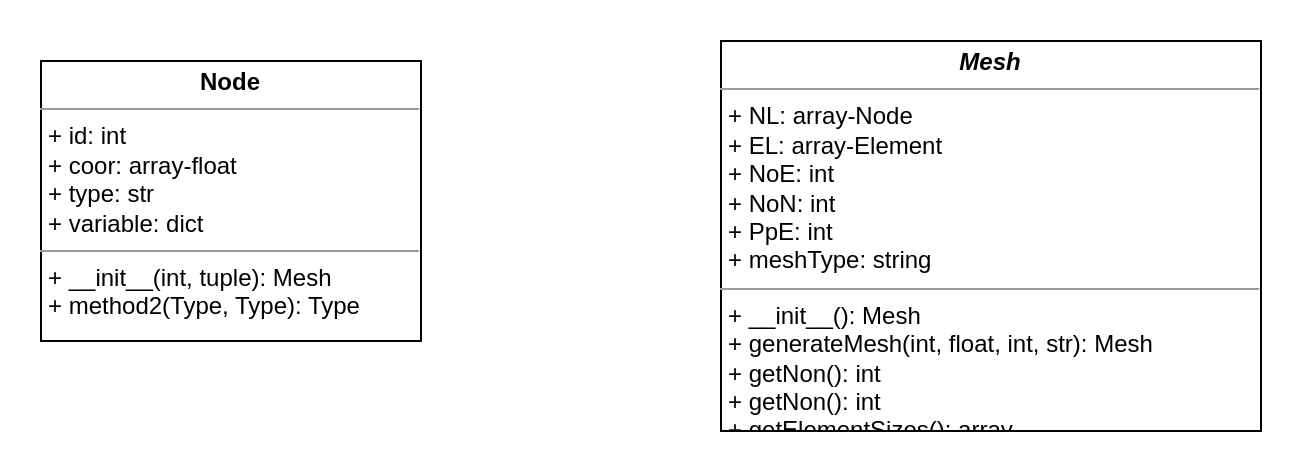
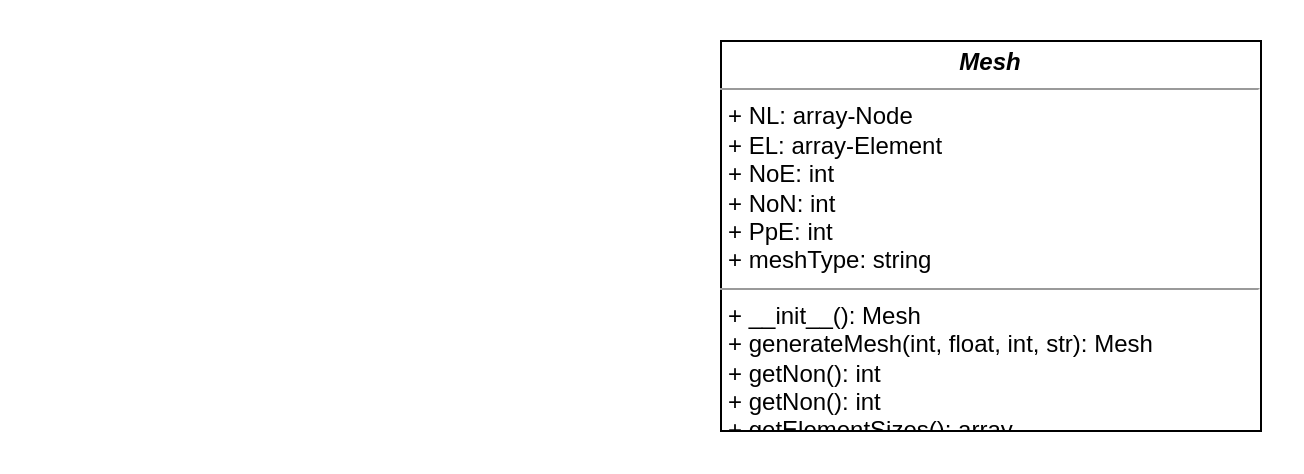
- <mxCell id="3" value="&lt;p style=&quot;margin:0px;margin-top:4px;text-align:center;&quot;&gt;&lt;b&gt;Node&lt;/b&gt;&lt;br&gt;&lt;/p&gt;&lt;hr size=&quot;1&quot;&gt;&lt;p style=&quot;margin:0px;margin-left:4px;&quot;&gt;+ id: int&lt;br&gt;+ coor: array-float&lt;/p&gt;&lt;p style=&quot;margin:0px;margin-left:4px;&quot;&gt;+ type: str&lt;/p&gt;&lt;p style=&quot;margin:0px;margin-left:4px;&quot;&gt;+ variable: dict&lt;br&gt;&lt;/p&gt;&lt;hr size=&quot;1&quot;&gt;&lt;p style=&quot;margin:0px;margin-left:4px;&quot;&gt;+ __init__(int, tuple): Mesh&lt;br&gt;+ method2(Type, Type): Type&lt;/p&gt;" style="verticalAlign=top;align=left;overflow=fill;fontSize=12;fontFamily=Helvetica;html=1;" vertex="1" parent="1"><mxGeometry x="20" y="30" width="190" height="140" as="geometry" /></mxCell>
